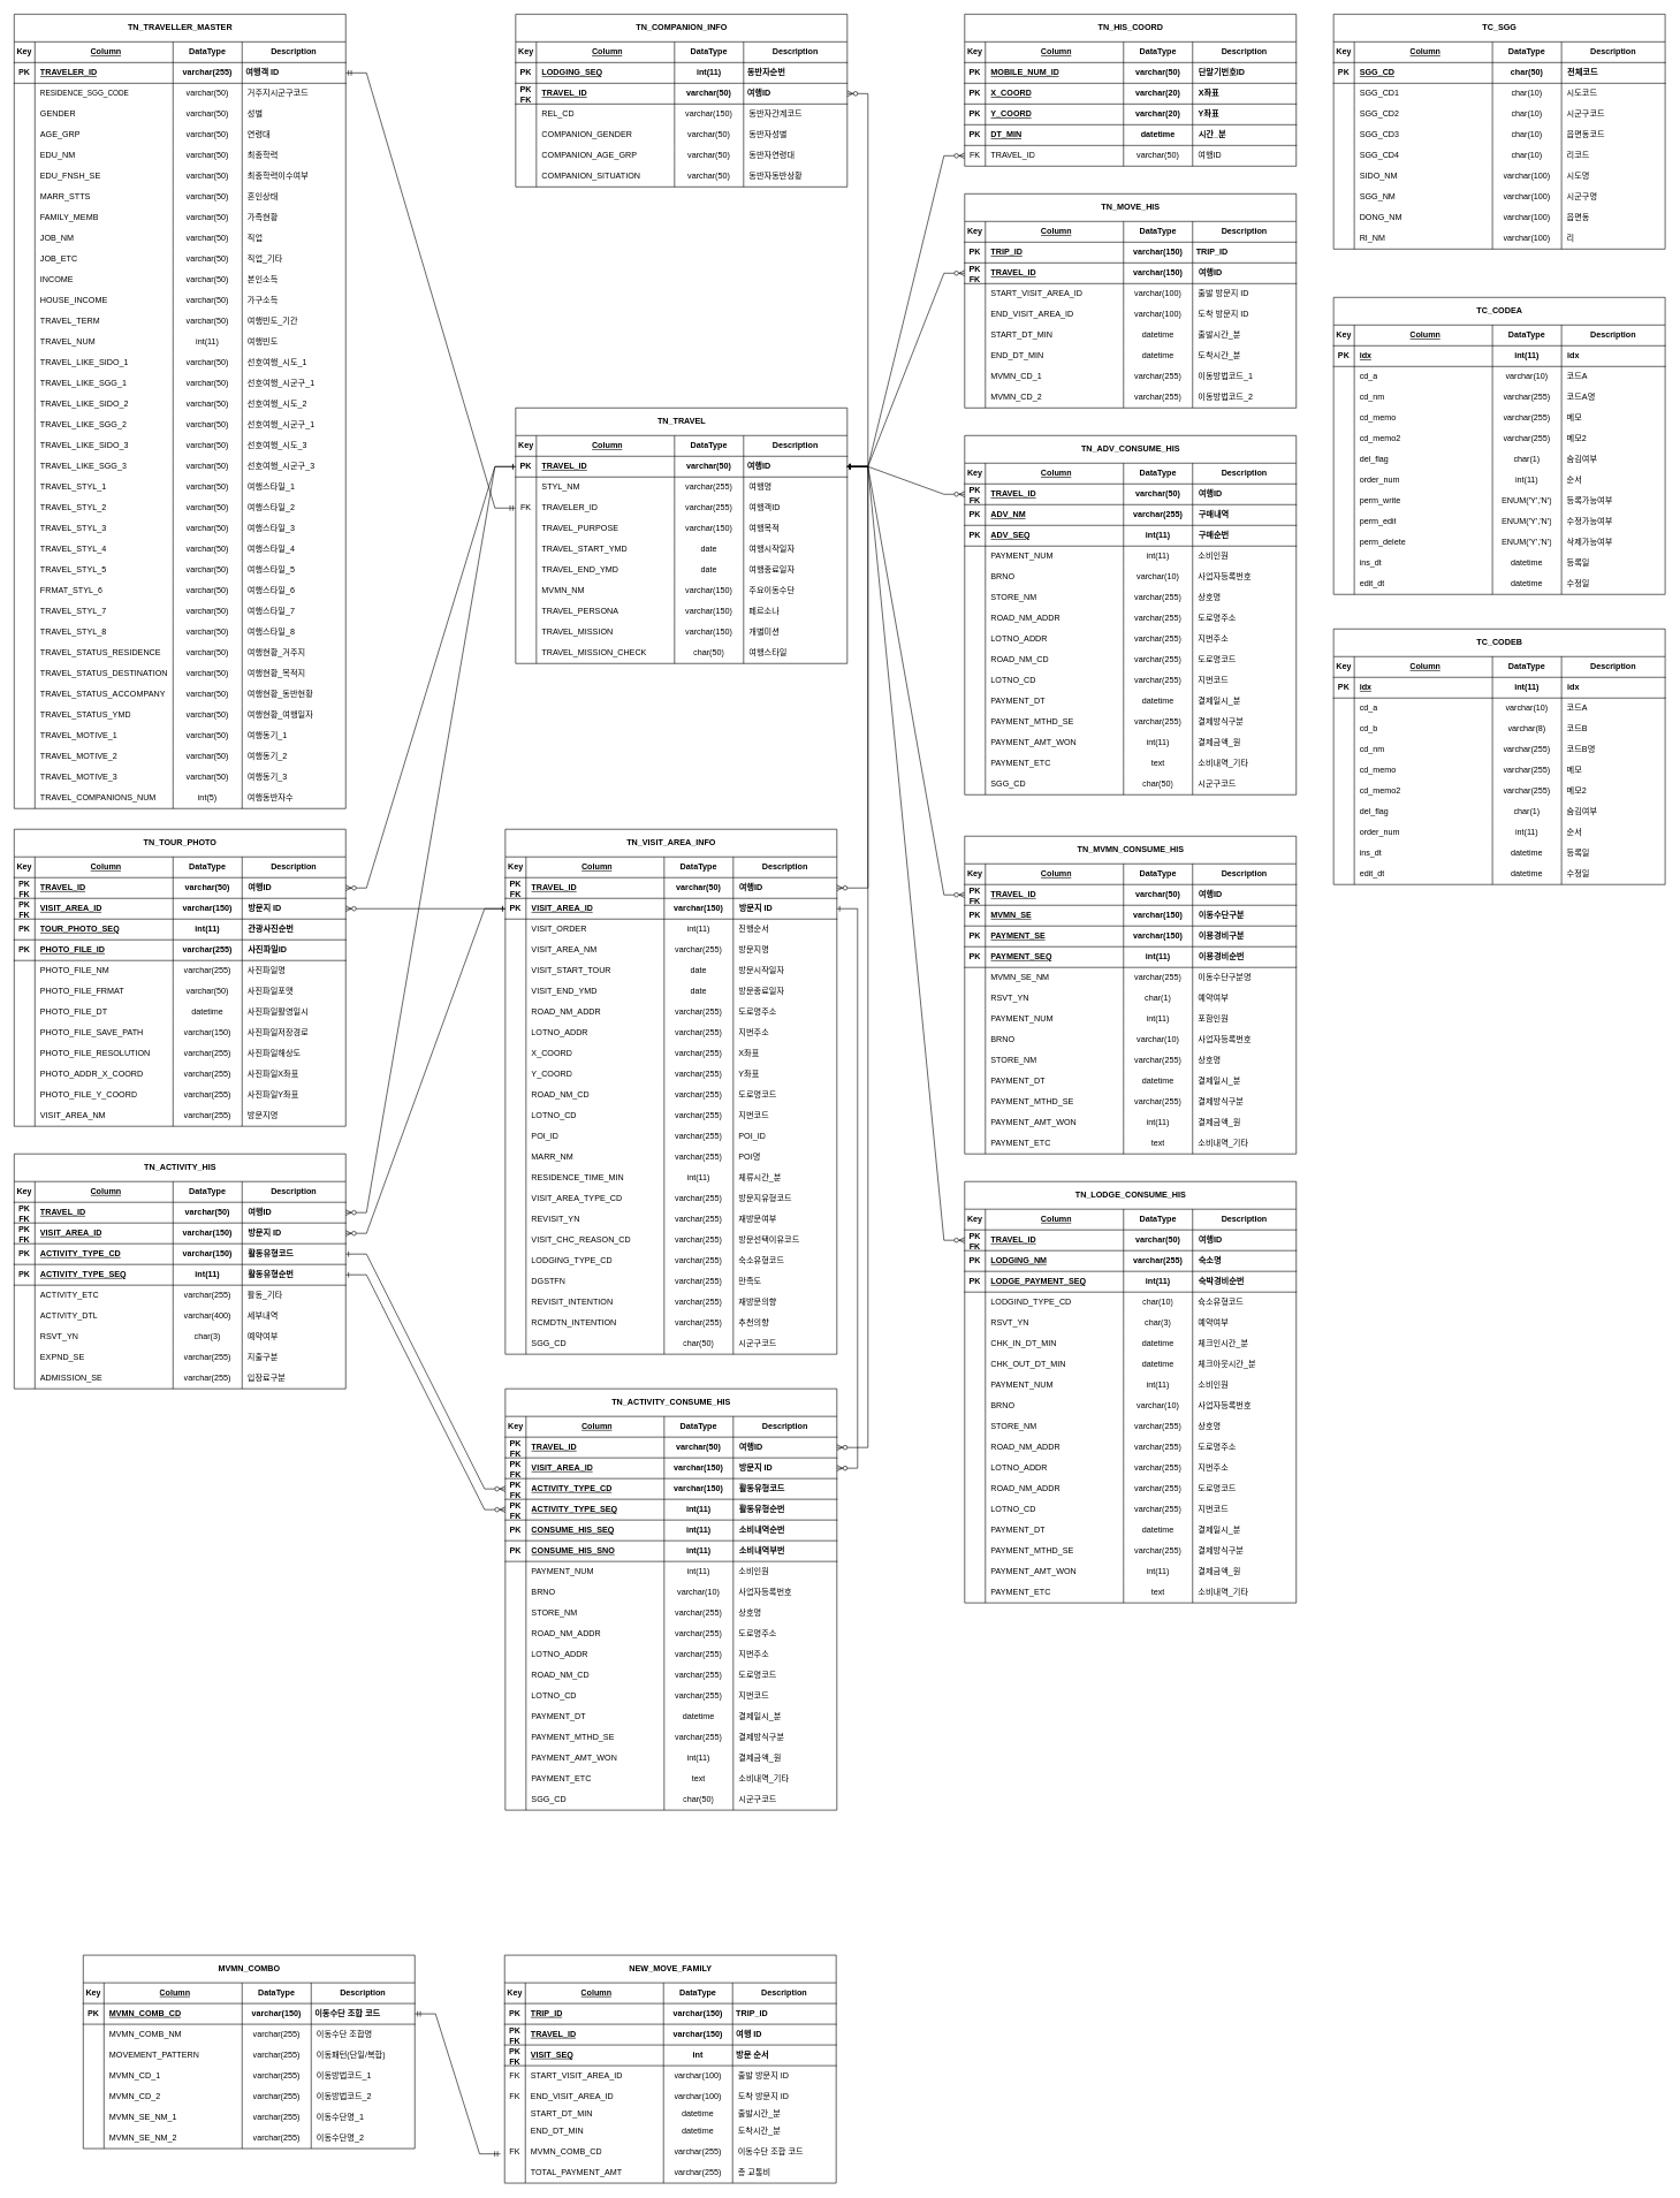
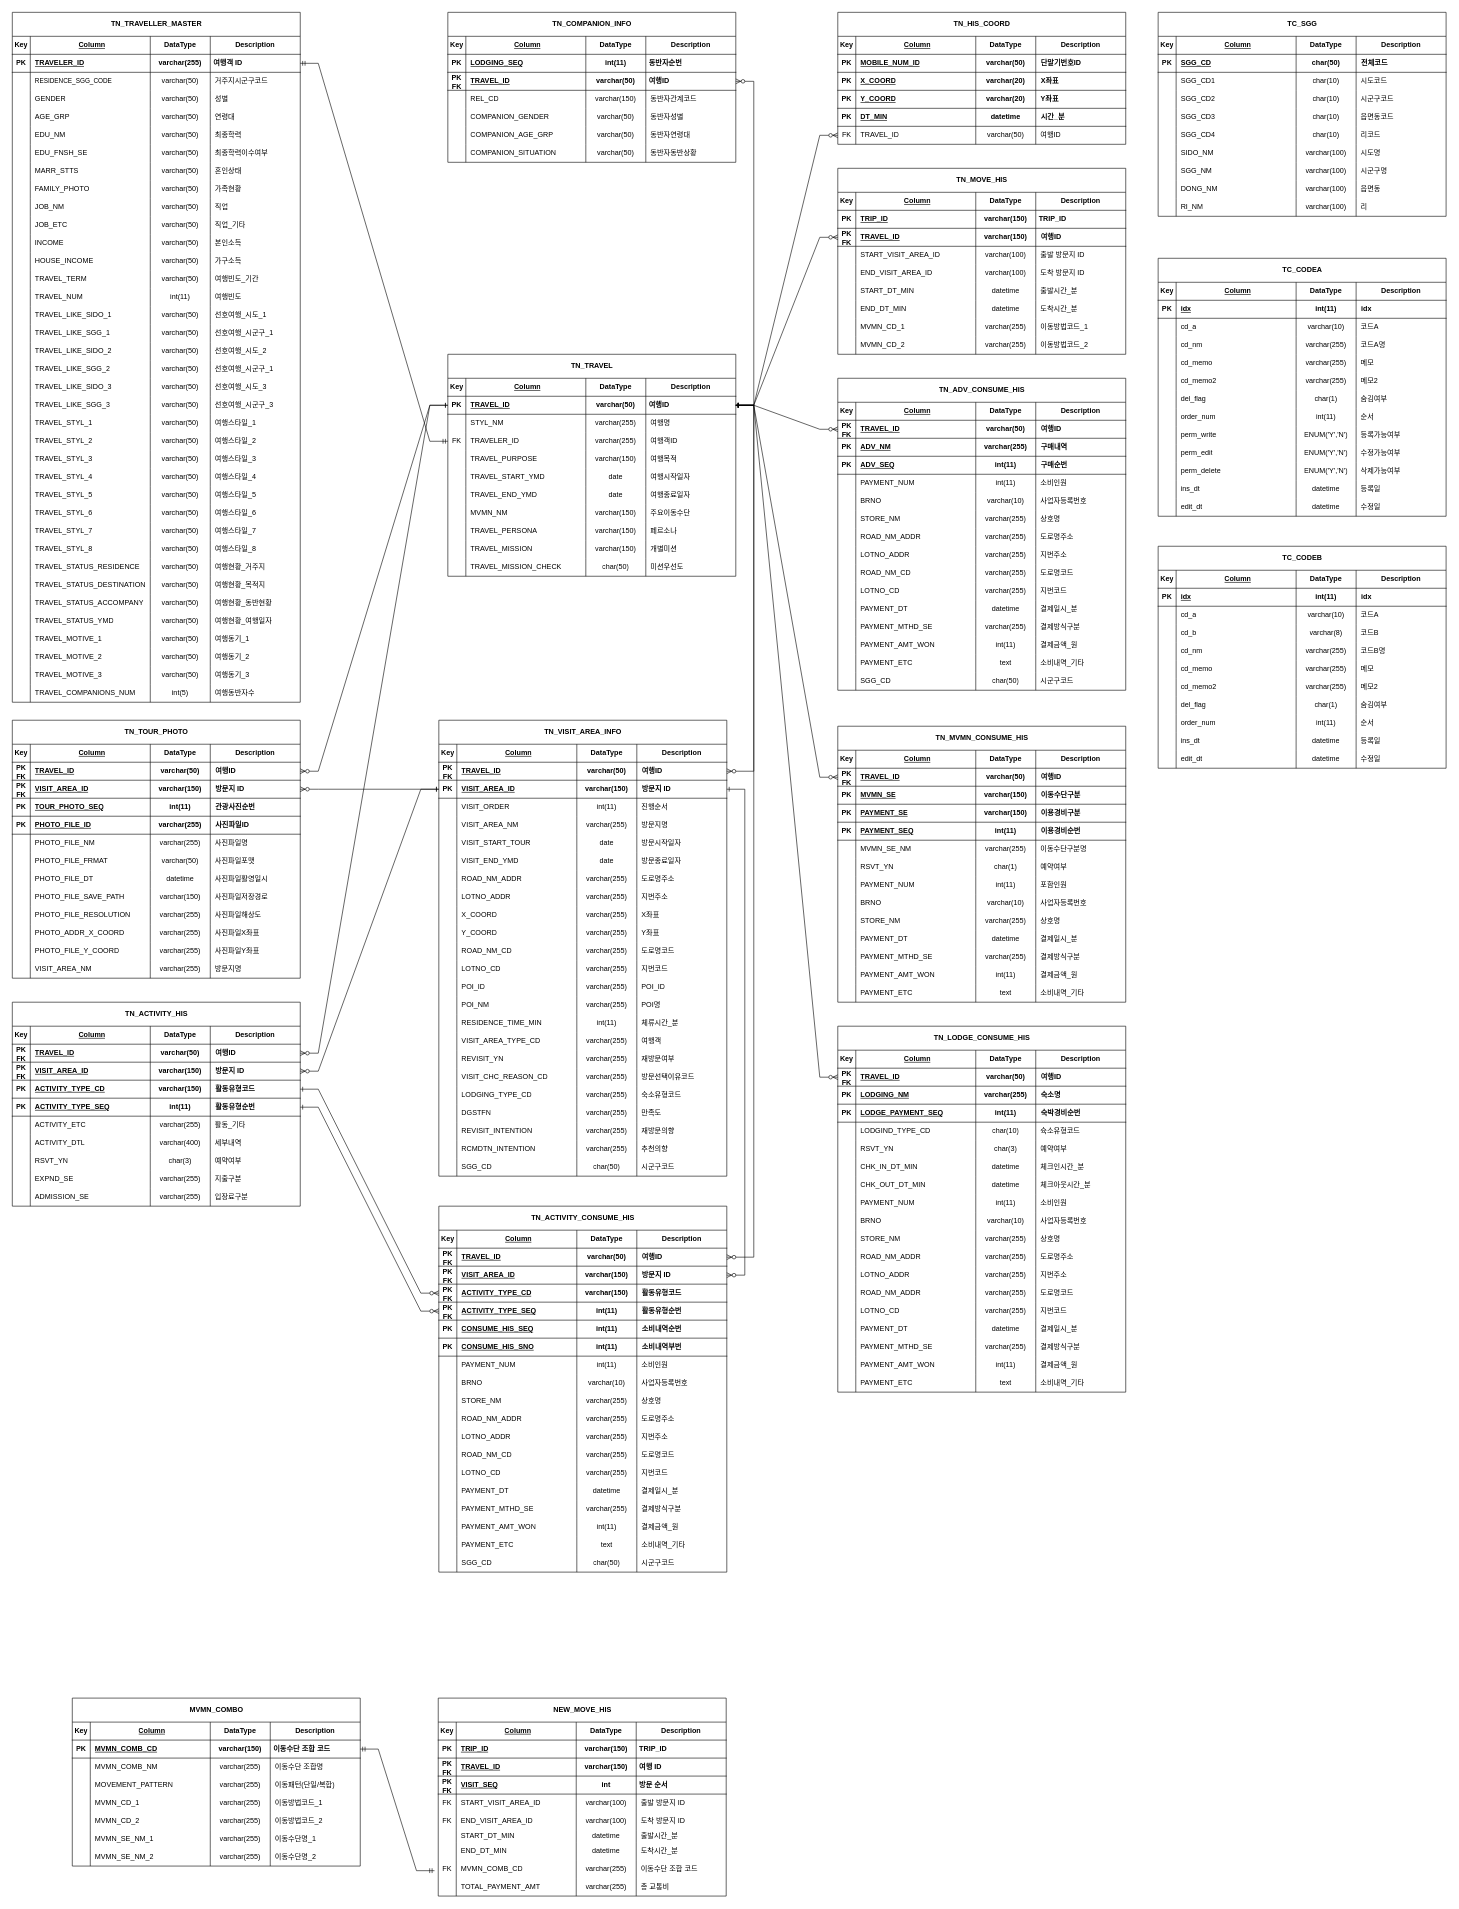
- <mxCell id="45" value="FAMILY_MEMB" style="shape=partialRectangle;connectable=0;fillColor=none;top=0;left=0;bottom=0;right=0;align=left;spacingLeft=6;overflow=hidden;whiteSpace=wrap;html=1;fontFamily=Helvetica;fontSize=12;" parent="43" vertex="1"><mxGeometry x="30" width="200" height="30" as="geometry"><mxRectangle width="200" height="30" as="alternateBounds" /></mxGeometry></mxCell>
+ <mxCell id="45" value="FAMILY_PHOTO" style="shape=partialRectangle;connectable=0;fillColor=none;top=0;left=0;bottom=0;right=0;align=left;spacingLeft=6;overflow=hidden;whiteSpace=wrap;html=1;fontFamily=Helvetica;fontSize=12;" parent="43" vertex="1"><mxGeometry x="30" width="200" height="30" as="geometry"><mxRectangle width="200" height="30" as="alternateBounds" /></mxGeometry></mxCell>
- <mxCell id="135" value="FRMAT_STYL_6" style="shape=partialRectangle;connectable=0;fillColor=none;top=0;left=0;bottom=0;right=0;align=left;spacingLeft=6;overflow=hidden;whiteSpace=wrap;html=1;fontFamily=Helvetica;fontSize=12;" parent="133" vertex="1"><mxGeometry x="30" width="200" height="30" as="geometry"><mxRectangle width="200" height="30" as="alternateBounds" /></mxGeometry></mxCell>
+ <mxCell id="135" value="TRAVEL_STYL_6" style="shape=partialRectangle;connectable=0;fillColor=none;top=0;left=0;bottom=0;right=0;align=left;spacingLeft=6;overflow=hidden;whiteSpace=wrap;html=1;fontFamily=Helvetica;fontSize=12;" parent="133" vertex="1"><mxGeometry x="30" width="200" height="30" as="geometry"><mxRectangle width="200" height="30" as="alternateBounds" /></mxGeometry></mxCell>
- <mxCell id="279" value="여행스타일" style="shape=partialRectangle;connectable=0;fillColor=none;top=0;left=0;bottom=0;right=0;align=left;spacingLeft=6;overflow=hidden;whiteSpace=wrap;html=1;" parent="275" vertex="1"><mxGeometry x="330" width="150" height="30" as="geometry"><mxRectangle width="150" height="30" as="alternateBounds" /></mxGeometry></mxCell>
+ <mxCell id="279" value="미션우선도" style="shape=partialRectangle;connectable=0;fillColor=none;top=0;left=0;bottom=0;right=0;align=left;spacingLeft=6;overflow=hidden;whiteSpace=wrap;html=1;" parent="275" vertex="1"><mxGeometry x="330" width="150" height="30" as="geometry"><mxRectangle width="150" height="30" as="alternateBounds" /></mxGeometry></mxCell>
- <mxCell id="825" value="MARR_NM" style="shape=partialRectangle;connectable=0;fillColor=none;top=0;left=0;bottom=0;right=0;align=left;spacingLeft=6;overflow=hidden;whiteSpace=wrap;html=1;" parent="823" vertex="1"><mxGeometry x="30" width="200" height="30" as="geometry"><mxRectangle width="200" height="30" as="alternateBounds" /></mxGeometry></mxCell>
+ <mxCell id="825" value="POI_NM" style="shape=partialRectangle;connectable=0;fillColor=none;top=0;left=0;bottom=0;right=0;align=left;spacingLeft=6;overflow=hidden;whiteSpace=wrap;html=1;" parent="823" vertex="1"><mxGeometry x="30" width="200" height="30" as="geometry"><mxRectangle width="200" height="30" as="alternateBounds" /></mxGeometry></mxCell>
- <mxCell id="837" value="방문지유형코드" style="shape=partialRectangle;connectable=0;fillColor=none;top=0;left=0;bottom=0;right=0;align=left;spacingLeft=6;overflow=hidden;whiteSpace=wrap;html=1;" parent="833" vertex="1"><mxGeometry x="330" width="150" height="30" as="geometry"><mxRectangle width="150" height="30" as="alternateBounds" /></mxGeometry></mxCell>
+ <mxCell id="837" value="여행객" style="shape=partialRectangle;connectable=0;fillColor=none;top=0;left=0;bottom=0;right=0;align=left;spacingLeft=6;overflow=hidden;whiteSpace=wrap;html=1;" parent="833" vertex="1"><mxGeometry x="330" width="150" height="30" as="geometry"><mxRectangle width="150" height="30" as="alternateBounds" /></mxGeometry></mxCell>
- <mxCell id="1128" value="NEW_MOVE_FAMILY" style="shape=table;startSize=40;container=1;collapsible=1;childLayout=tableLayout;fixedRows=1;rowLines=0;fontStyle=1;align=center;resizeLast=1;html=1;" vertex="1" parent="1"><mxGeometry x="730" y="2830" width="480" height="330" as="geometry"><mxRectangle x="80" y="170" width="70" height="30" as="alternateBounds" /></mxGeometry></mxCell>
+ <mxCell id="1128" value="NEW_MOVE_HIS" style="shape=table;startSize=40;container=1;collapsible=1;childLayout=tableLayout;fixedRows=1;rowLines=0;fontStyle=1;align=center;resizeLast=1;html=1;" vertex="1" parent="1"><mxGeometry x="730" y="2830" width="480" height="330" as="geometry"><mxRectangle x="80" y="170" width="70" height="30" as="alternateBounds" /></mxGeometry></mxCell>
